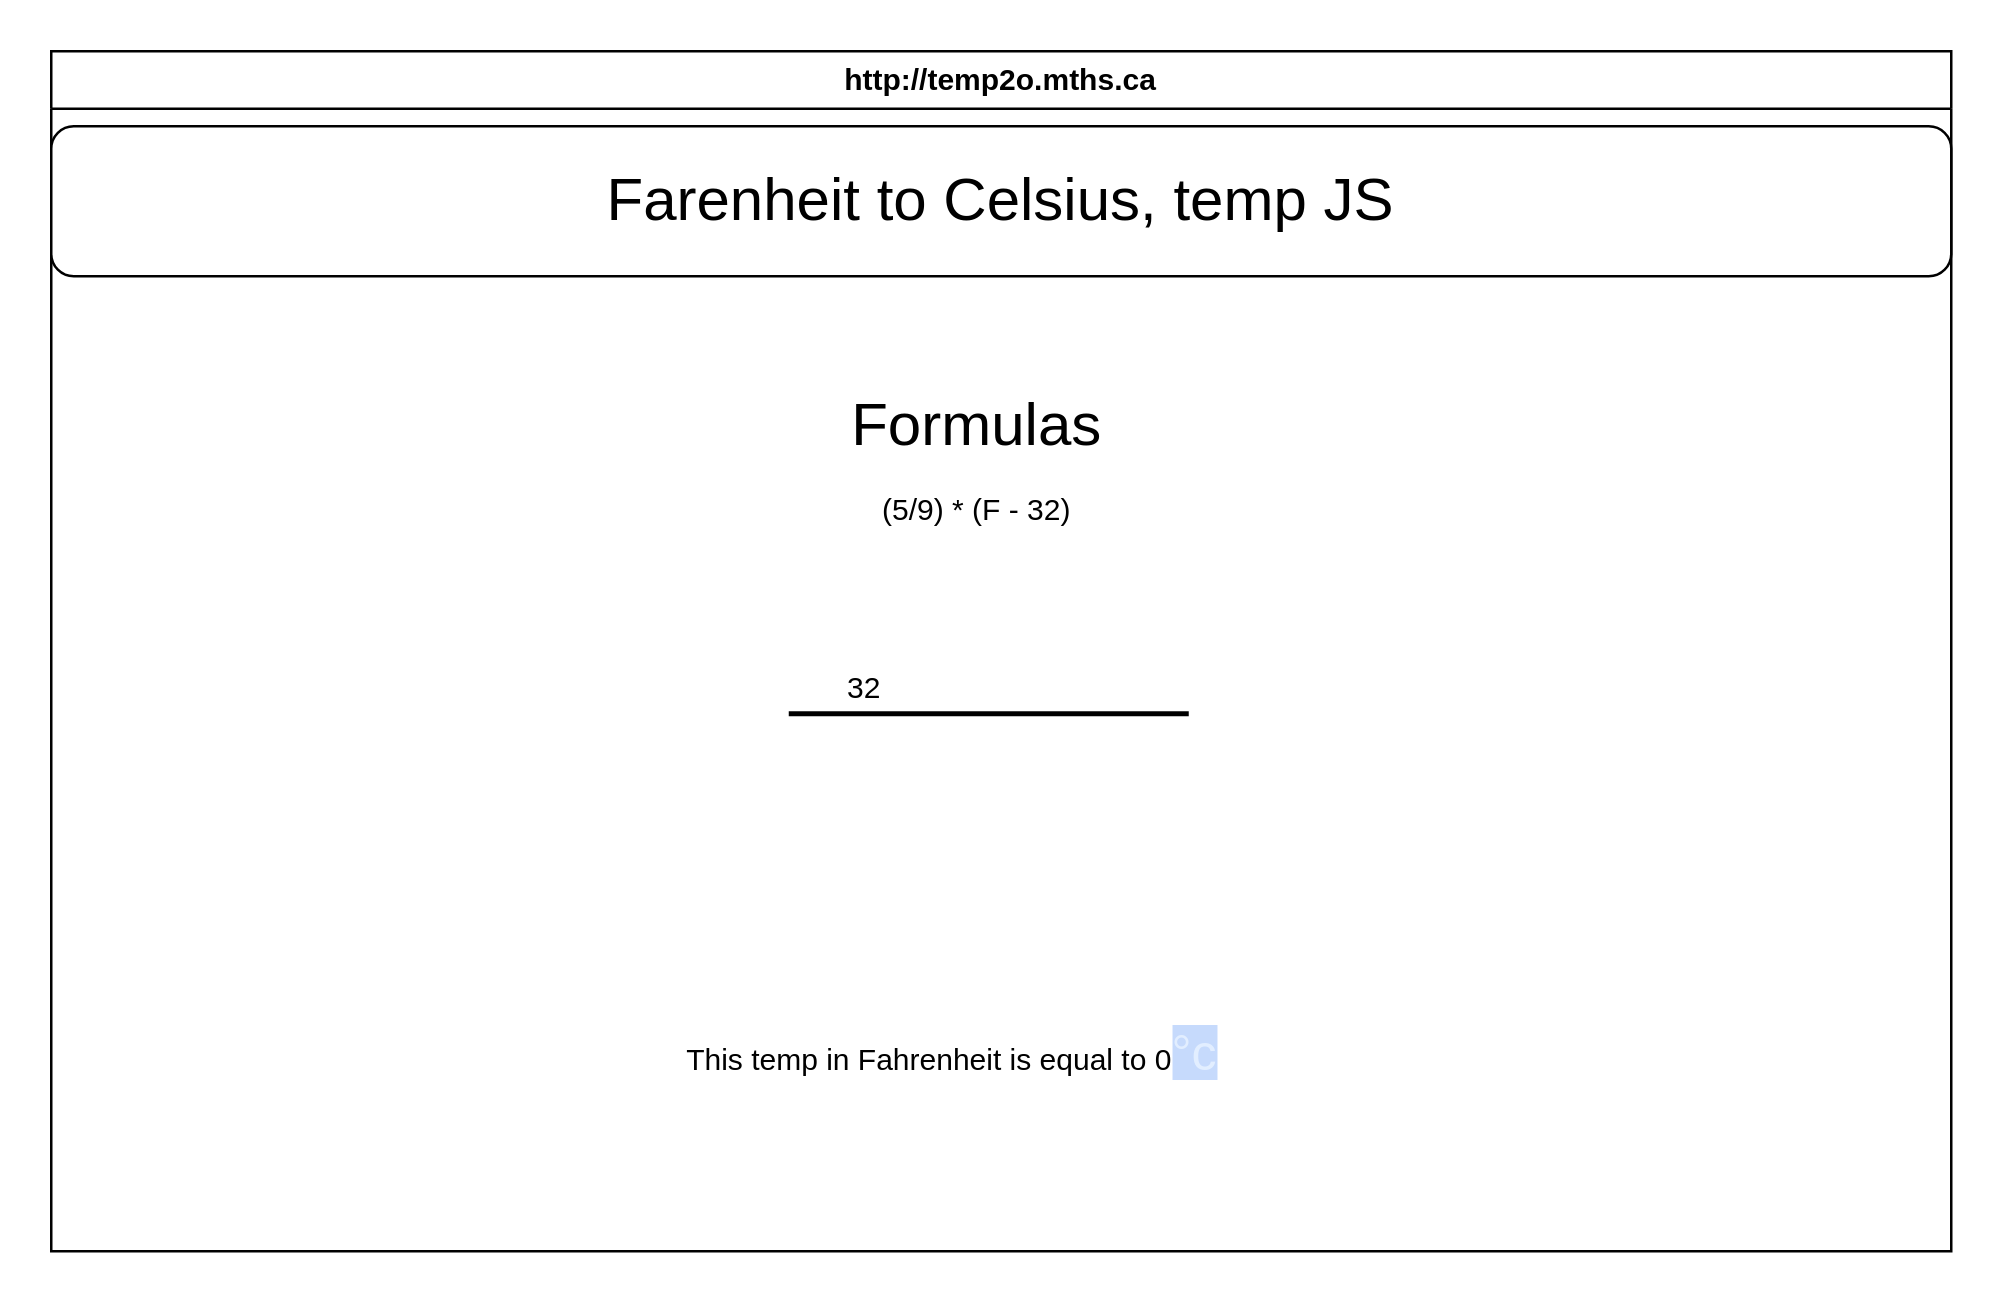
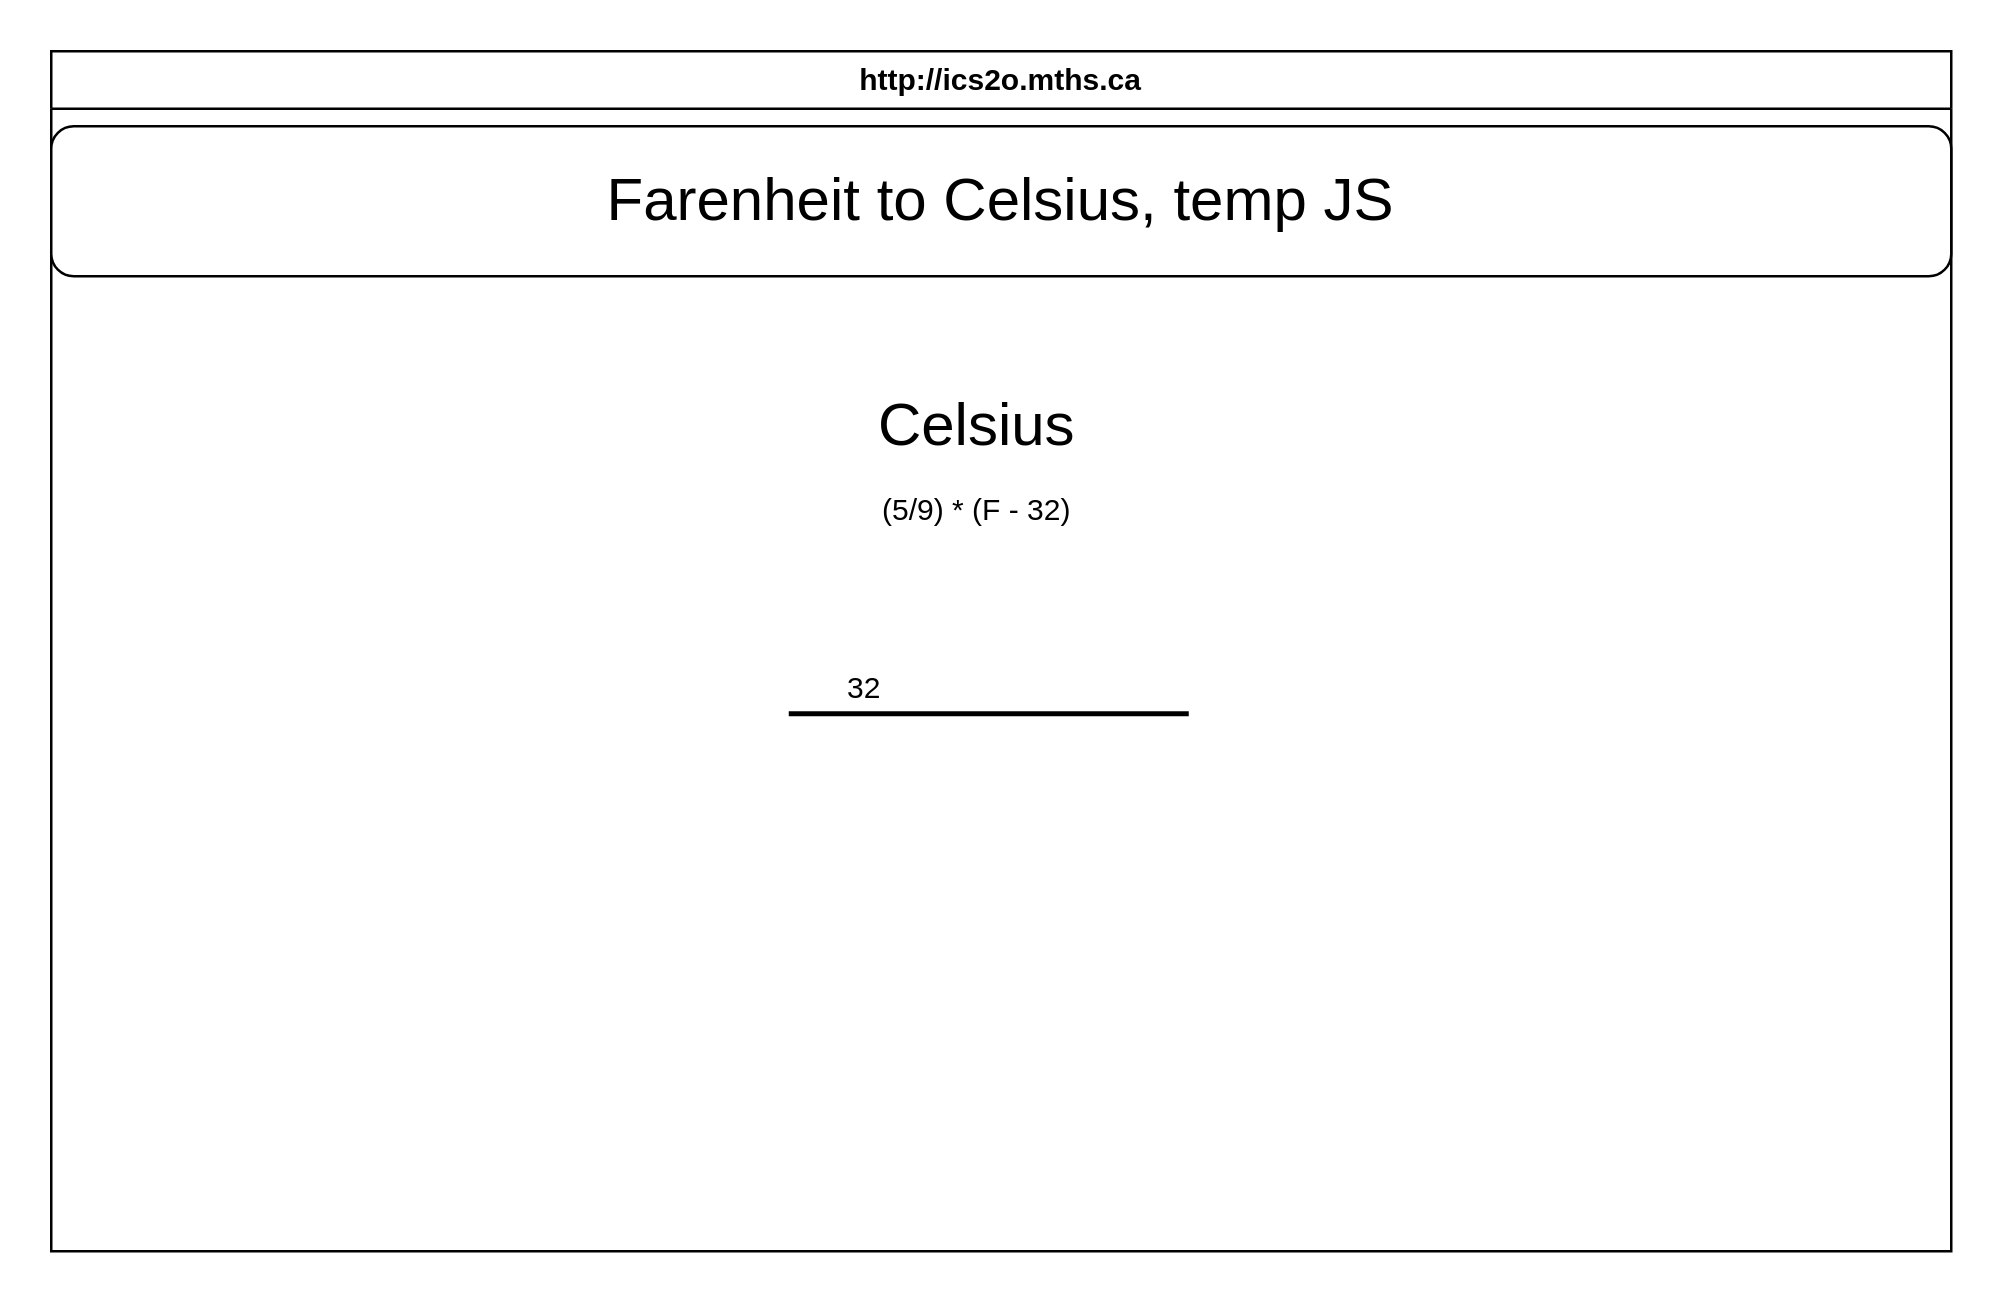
- <mxCell id="2" value="http://temp2o.mths.ca" style="swimlane;whiteSpace=wrap;html=1;" parent="1" vertex="1"><mxGeometry x="20" y="20" width="760" height="480" as="geometry" /></mxCell>
+ <mxCell id="2" value="http://ics2o.mths.ca" style="swimlane;whiteSpace=wrap;html=1;" parent="1" vertex="1"><mxGeometry x="20" y="20" width="760" height="480" as="geometry" /></mxCell>
- <mxCell id="4" value="Formulas" style="text;html=1;align=center;verticalAlign=middle;resizable=0;points=[];autosize=1;strokeColor=none;fillColor=none;fontSize=24;" vertex="1" parent="2"><mxGeometry x="310" y="130" width="120" height="40" as="geometry" /></mxCell>
+ <mxCell id="4" value="Celsius" style="text;html=1;align=center;verticalAlign=middle;resizable=0;points=[];autosize=1;strokeColor=none;fillColor=none;fontSize=24;" vertex="1" parent="2"><mxGeometry x="310" y="130" width="120" height="40" as="geometry" /></mxCell>
- <mxCell id="7" value="This temp in Fahrenheit is equal to 0&lt;span style=&quot;background-color: rgba(66, 133, 244, 0.3); color: rgb(226, 238, 255); font-family: &amp;quot;Google Sans&amp;quot;, arial, sans-serif; font-size: 20px; text-align: left;&quot;&gt;°c&lt;/span&gt;" style="text;html=1;align=center;verticalAlign=middle;resizable=0;points=[];autosize=1;strokeColor=none;fillColor=none;fontSize=12;" vertex="1" parent="2"><mxGeometry x="240" y="380" width="240" height="40" as="geometry" /></mxCell>
